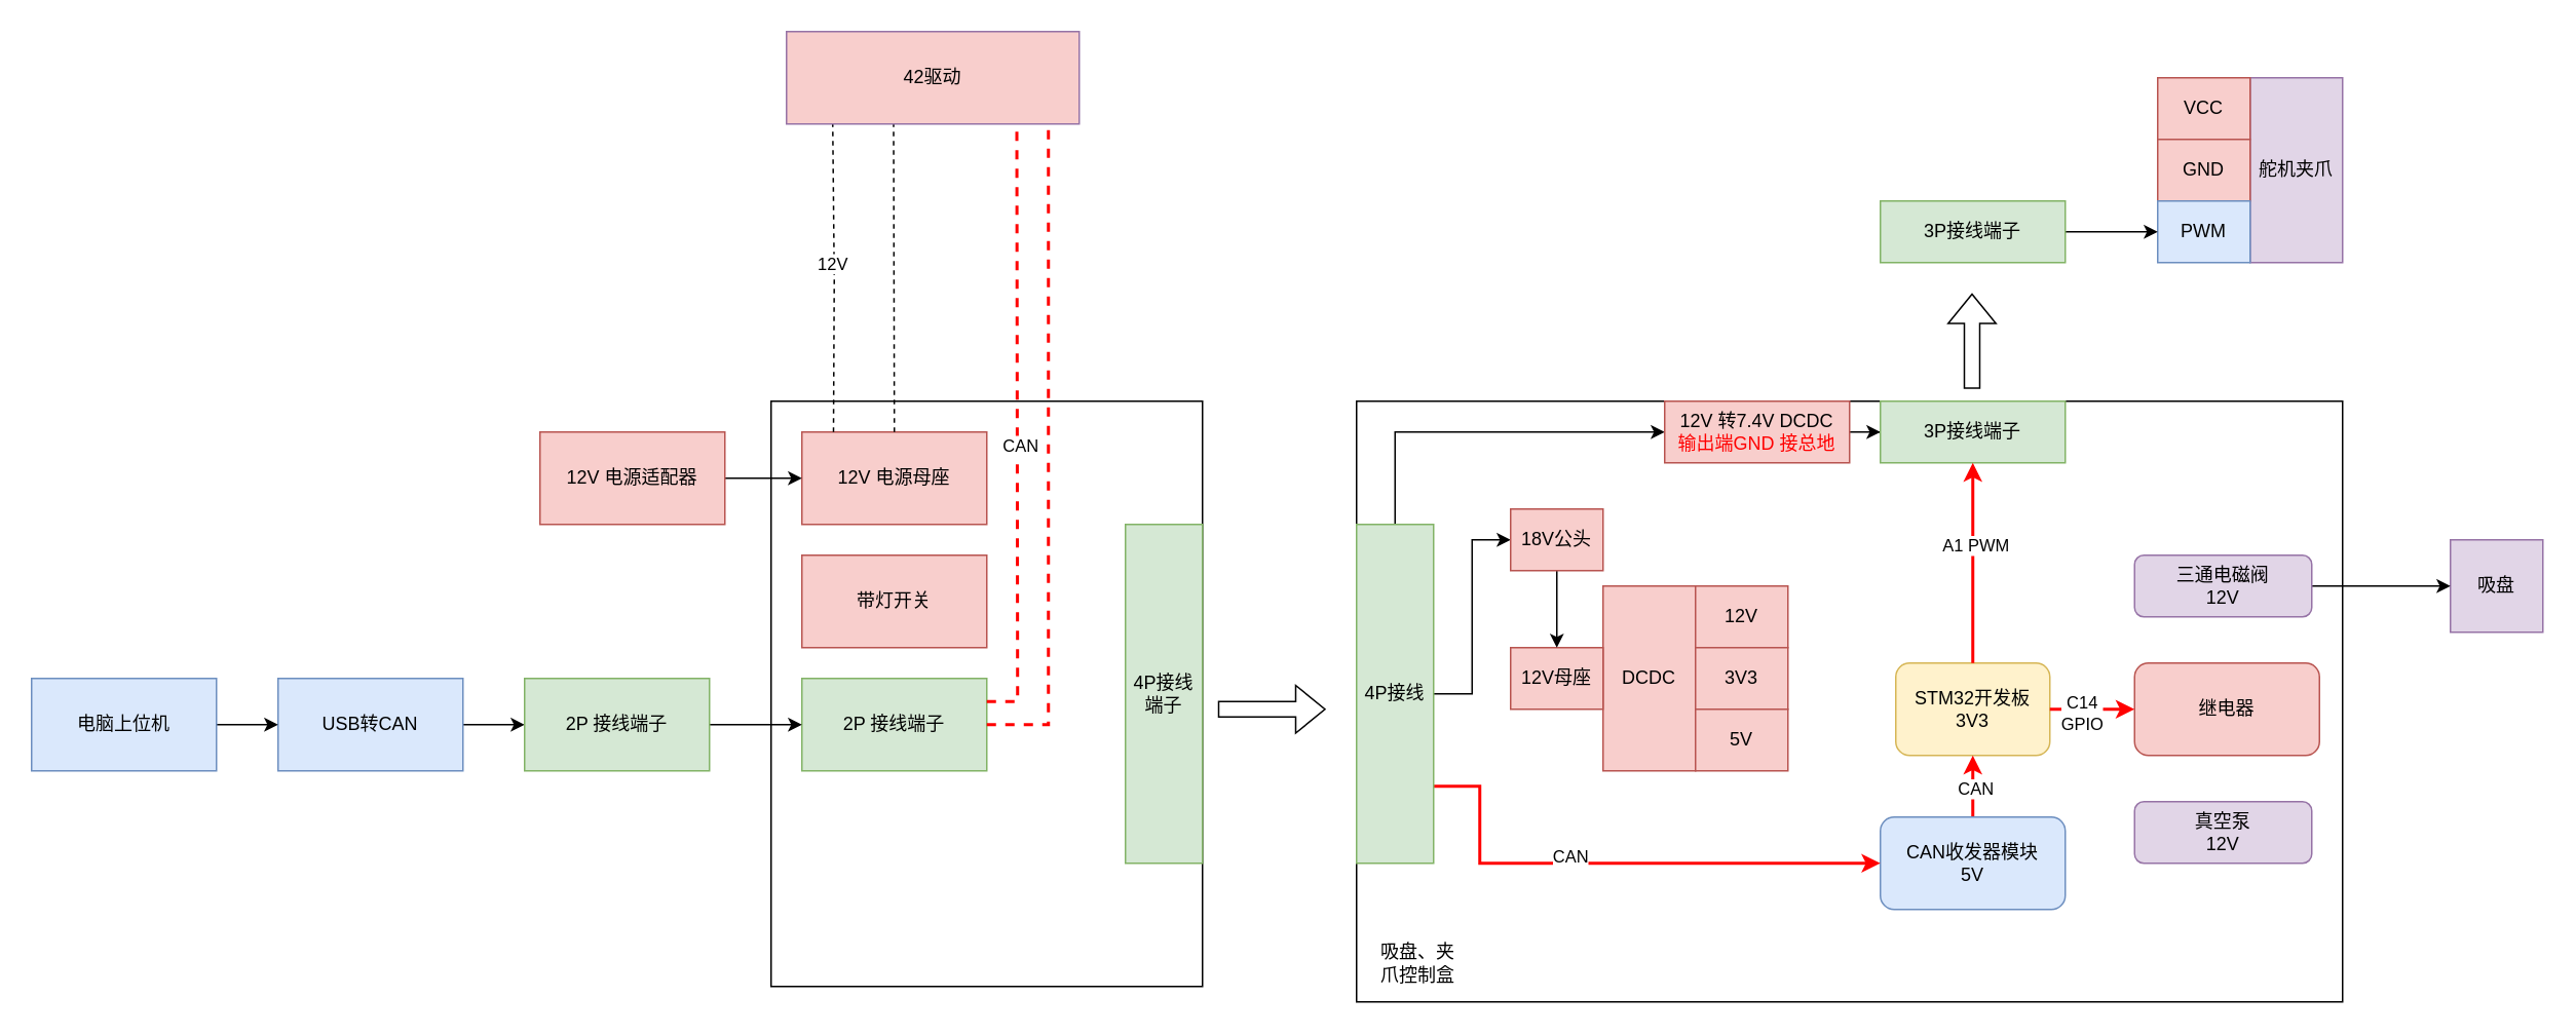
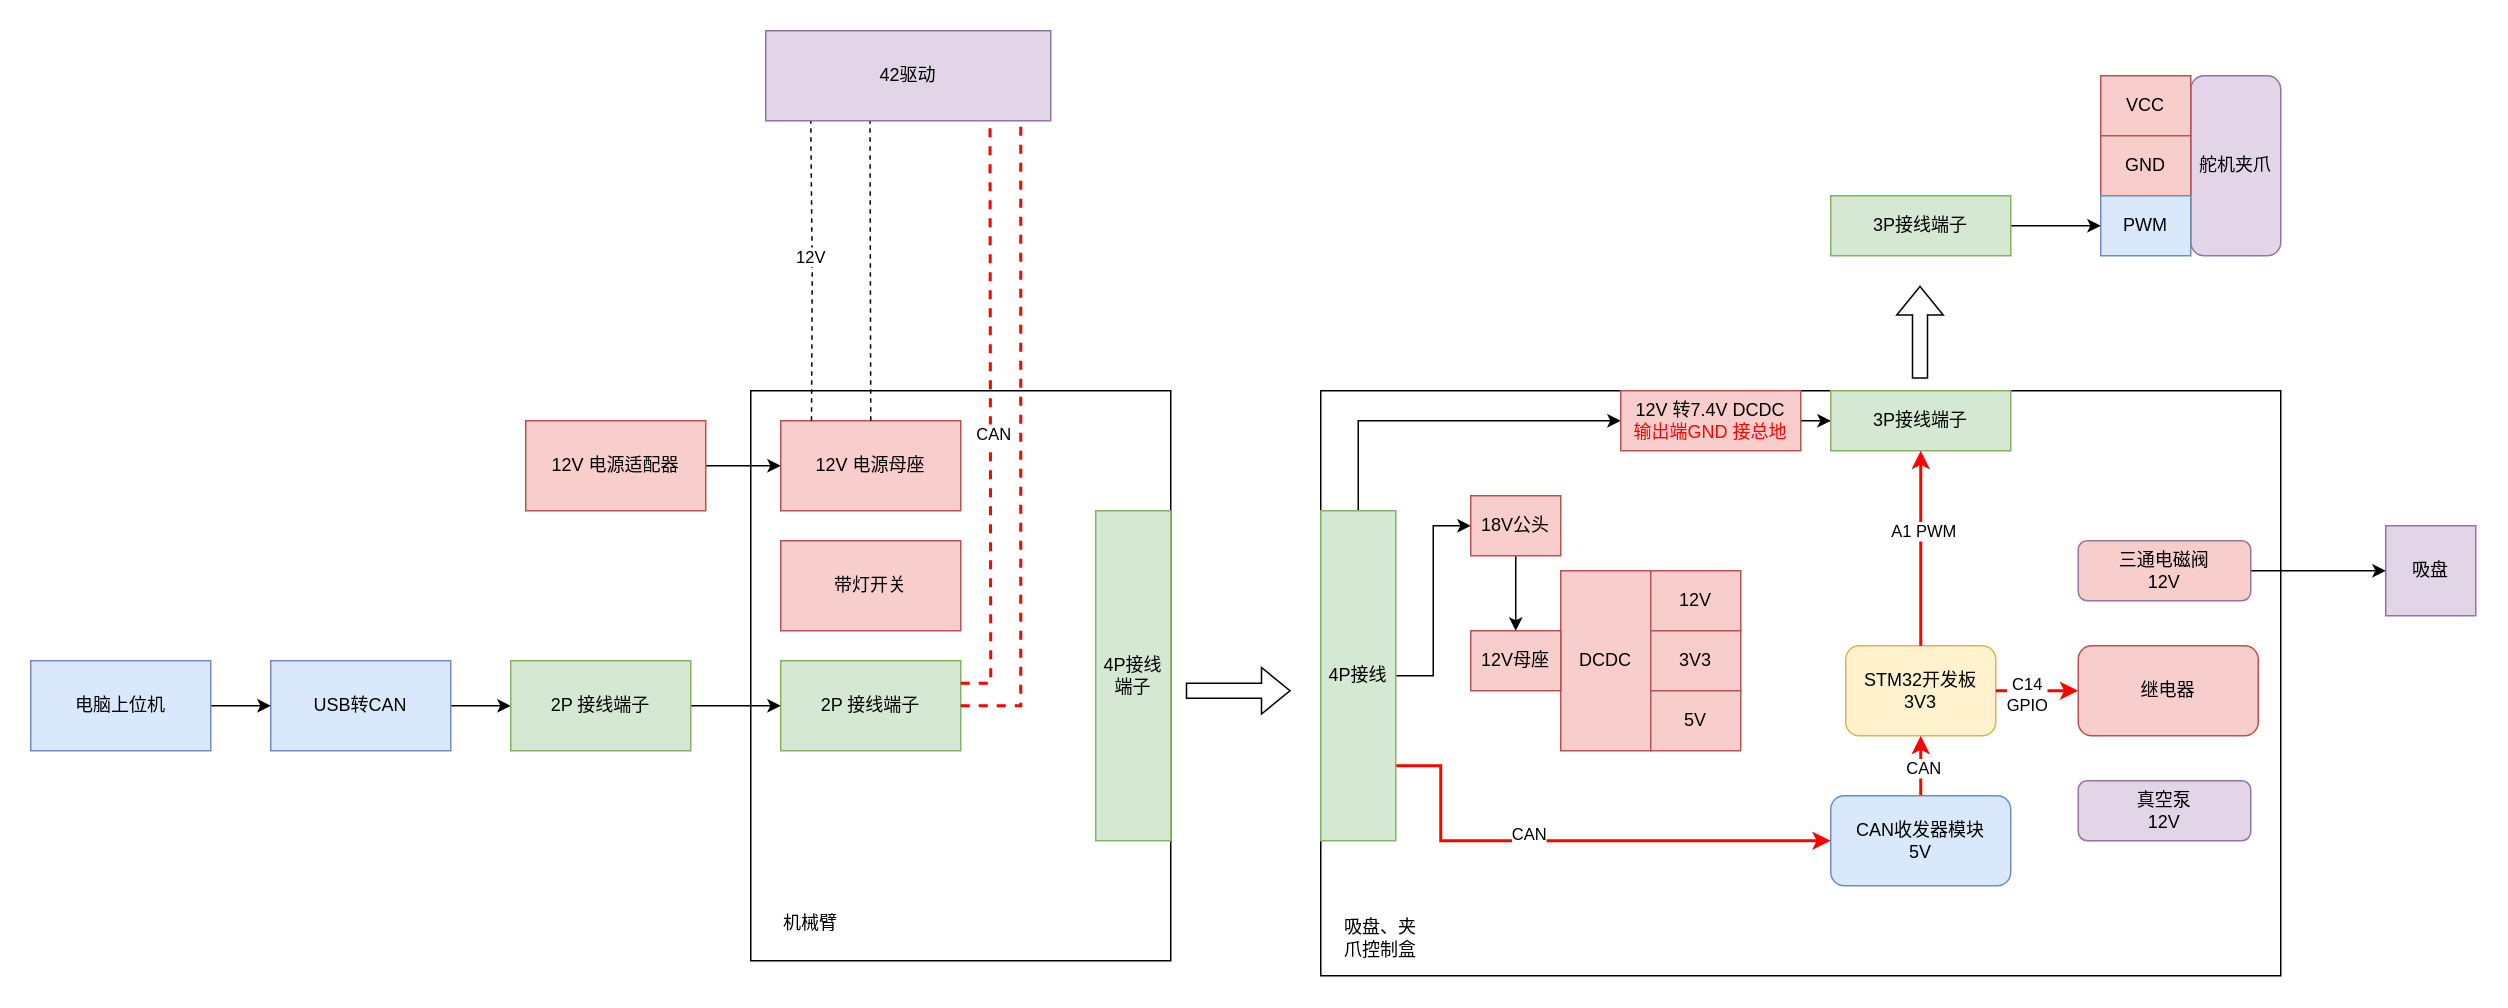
- <mxCell id="44" value="42驱动" style="rounded=0;whiteSpace=wrap;html=1;fillColor=#f8cecc;strokeColor=#9673a6;" parent="1" vertex="1"><mxGeometry x="510" y="20" width="190" height="60" as="geometry" /></mxCell>
+ <mxCell id="44" value="42驱动" style="rounded=0;whiteSpace=wrap;html=1;fillColor=#e1d5e7;strokeColor=#9673a6;" parent="1" vertex="1"><mxGeometry x="510" y="20" width="190" height="60" as="geometry" /></mxCell>
- <mxCell id="40" value="舵机夹爪" style="rounded=0;whiteSpace=wrap;html=1;fillColor=#e1d5e7;strokeColor=#9673a6;" parent="1" vertex="1"><mxGeometry x="1460" y="50" width="60" height="120" as="geometry" /></mxCell>
+ <mxCell id="40" value="舵机夹爪" style="whiteSpace=wrap;html=1;fillColor=#e1d5e7;strokeColor=#9673a6;rounded=1;" parent="1" vertex="1"><mxGeometry x="1460" y="50" width="60" height="120" as="geometry" /></mxCell>
- <mxCell id="60" value="三通电磁阀&lt;br&gt;12V" style="rounded=1;whiteSpace=wrap;html=1;fillColor=#e1d5e7;strokeColor=#9673a6;" parent="1" vertex="1"><mxGeometry x="1385" y="360" width="115" height="40" as="geometry" /></mxCell>
+ <mxCell id="60" value="三通电磁阀&lt;br&gt;12V" style="rounded=1;whiteSpace=wrap;html=1;fillColor=#f8cecc;strokeColor=#9673a6;" parent="1" vertex="1"><mxGeometry x="1385" y="360" width="115" height="40" as="geometry" /></mxCell>
+ <mxCell id="56" value="机械臂" style="text;html=1;align=center;verticalAlign=middle;whiteSpace=wrap;rounded=0;" parent="1" vertex="1"><mxGeometry x="510" y="600" width="60" height="30" as="geometry" /></mxCell>
